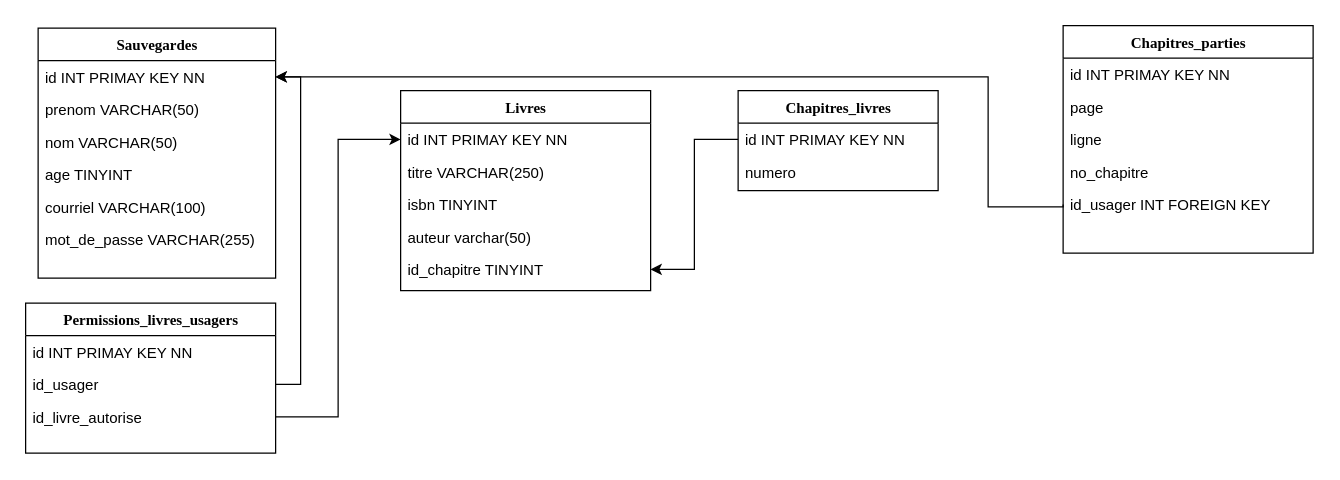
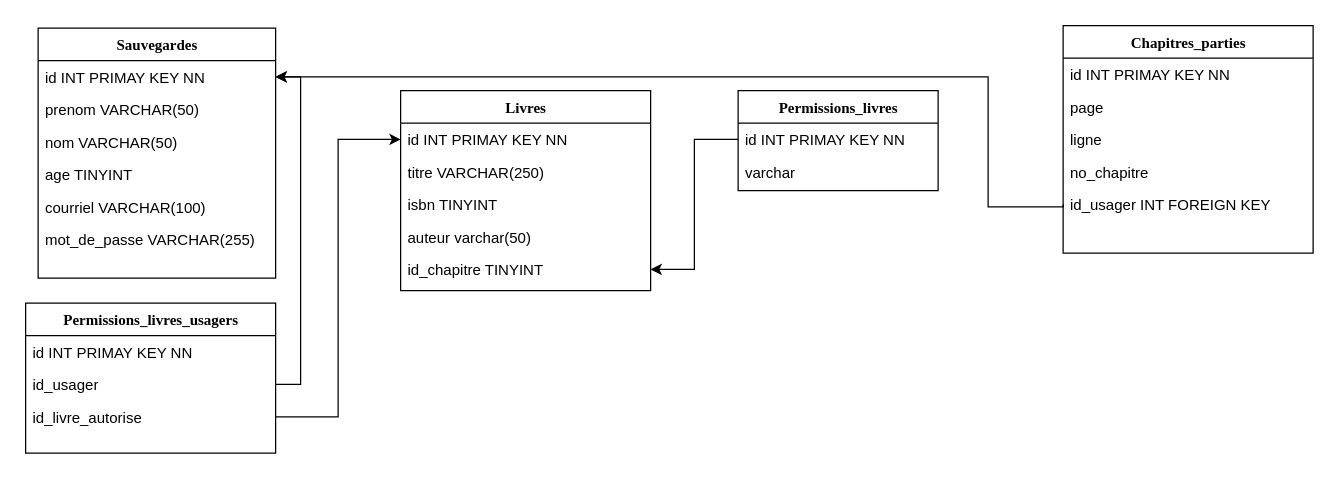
- <mxCell id="9" value="Chapitres_livres" style="swimlane;html=1;fontStyle=1;align=center;verticalAlign=top;childLayout=stackLayout;horizontal=1;startSize=26;horizontalStack=0;resizeParent=1;resizeLast=0;collapsible=1;marginBottom=0;swimlaneFillColor=#ffffff;rounded=0;shadow=0;comic=0;labelBackgroundColor=none;strokeWidth=1;fillColor=none;fontFamily=Verdana;fontSize=12" parent="1" vertex="1"><mxGeometry x="590" y="72" width="160" height="80" as="geometry" /></mxCell>
+ <mxCell id="9" value="Permissions_livres" style="swimlane;html=1;fontStyle=1;align=center;verticalAlign=top;childLayout=stackLayout;horizontal=1;startSize=26;horizontalStack=0;resizeParent=1;resizeLast=0;collapsible=1;marginBottom=0;swimlaneFillColor=#ffffff;rounded=0;shadow=0;comic=0;labelBackgroundColor=none;strokeWidth=1;fillColor=none;fontFamily=Verdana;fontSize=12" parent="1" vertex="1"><mxGeometry x="590" y="72" width="160" height="80" as="geometry" /></mxCell>
- <mxCell id="11" value="numero" style="text;html=1;align=left;verticalAlign=top;spacingLeft=4;spacingRight=4;whiteSpace=wrap;overflow=hidden;rotatable=0;points=[[0,0.5],[1,0.5]];portConstraint=eastwest;" parent="9" vertex="1"><mxGeometry y="52" width="160" height="26" as="geometry" /></mxCell>
+ <mxCell id="11" value="varchar" style="text;html=1;align=left;verticalAlign=top;spacingLeft=4;spacingRight=4;whiteSpace=wrap;overflow=hidden;rotatable=0;points=[[0,0.5],[1,0.5]];portConstraint=eastwest;" parent="9" vertex="1"><mxGeometry y="52" width="160" height="26" as="geometry" /></mxCell>
